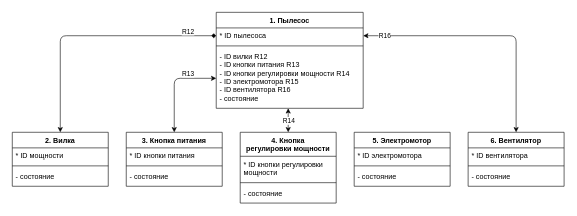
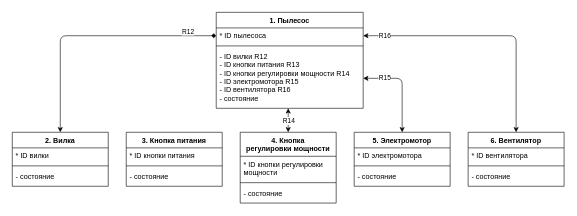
+ <mxCell id="32" value="" style="endArrow=classic;startArrow=classic;html=1;exitX=1;exitY=0.5;exitDx=0;exitDy=0;entryX=0.5;entryY=0;entryDx=0;entryDy=0;" parent="1" source="5" target="10" edge="1"><mxGeometry width="50" height="50" relative="1" as="geometry"><mxPoint x="560" y="160" as="sourcePoint" /><mxPoint x="640" y="190" as="targetPoint" /><Array as="points"><mxPoint x="670" y="130" /></Array></mxGeometry></mxCell>
+ <mxCell id="33" value="R15" style="edgeLabel;html=1;align=center;verticalAlign=middle;resizable=0;points=[];" parent="32" vertex="1" connectable="0"><mxGeometry x="0.451" y="1" relative="1" as="geometry"><mxPoint x="-31" y="-49" as="offset" /></mxGeometry></mxCell>
- <mxCell id="30" value="" style="endArrow=classic;startArrow=classic;html=1;exitX=0.5;exitY=0;exitDx=0;exitDy=0;entryX=0;entryY=0.5;entryDx=0;entryDy=0;" parent="1" source="22" target="5" edge="1"><mxGeometry width="50" height="50" relative="1" as="geometry"><mxPoint x="270" y="190" as="sourcePoint" /><mxPoint x="320" y="70" as="targetPoint" /><Array as="points"><mxPoint x="290" y="130" /></Array></mxGeometry></mxCell>
- <mxCell id="31" value="R13" style="edgeLabel;html=1;align=center;verticalAlign=middle;resizable=0;points=[];" parent="30" vertex="1" connectable="0"><mxGeometry x="0.451" y="1" relative="1" as="geometry"><mxPoint x="-4" y="-8" as="offset" /></mxGeometry></mxCell>
- <mxCell id="7" value="* ID мощности" style="text;strokeColor=none;fillColor=none;align=left;verticalAlign=top;spacingLeft=4;spacingRight=4;overflow=hidden;rotatable=0;points=[[0,0.5],[1,0.5]];portConstraint=eastwest;" parent="6" vertex="1"><mxGeometry y="26" width="160" height="26" as="geometry" /></mxCell>
+ <mxCell id="7" value="* ID вилки" style="text;strokeColor=none;fillColor=none;align=left;verticalAlign=top;spacingLeft=4;spacingRight=4;overflow=hidden;rotatable=0;points=[[0,0.5],[1,0.5]];portConstraint=eastwest;" parent="6" vertex="1"><mxGeometry y="26" width="160" height="26" as="geometry" /></mxCell>
